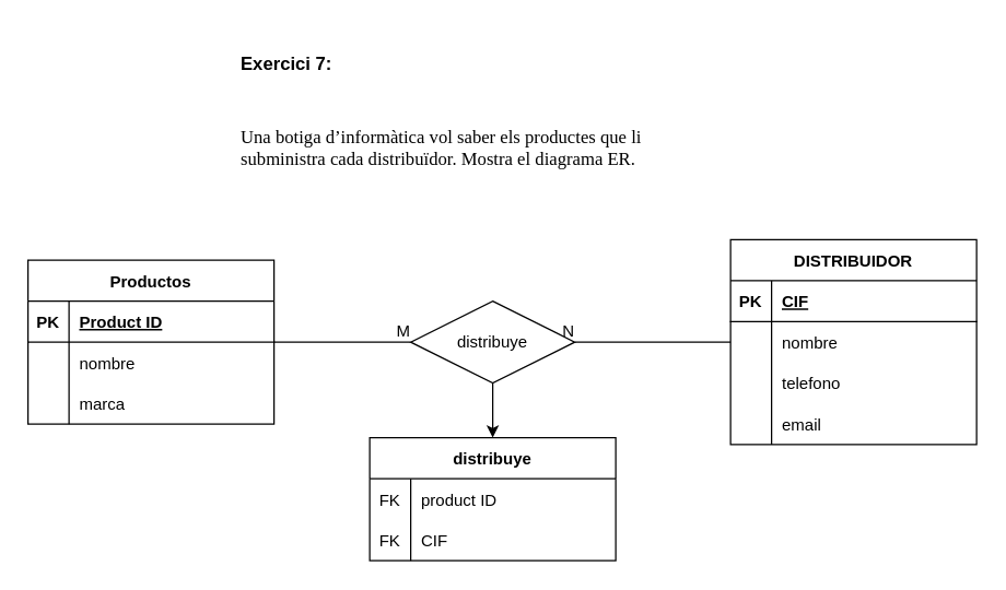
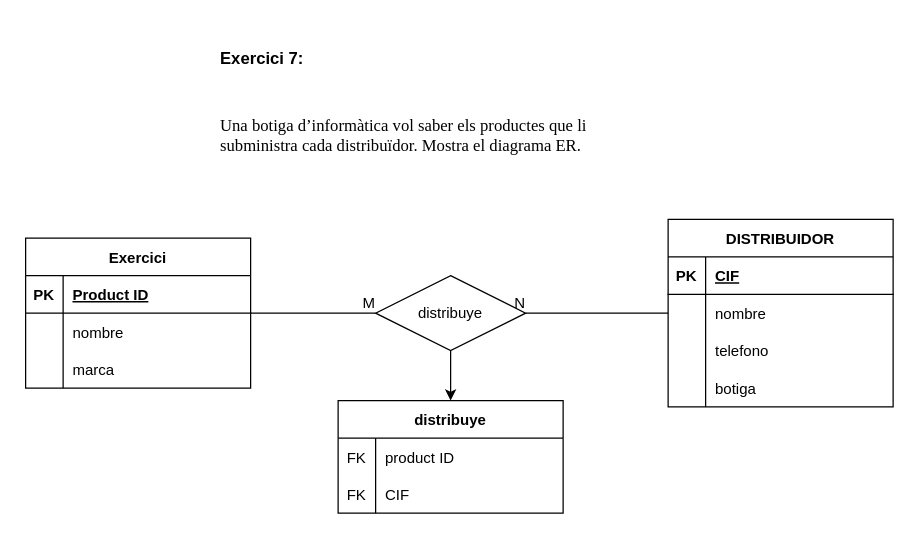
- <mxCell id="3" value="Productos" style="shape=table;startSize=30;container=1;collapsible=1;childLayout=tableLayout;fixedRows=1;rowLines=0;fontStyle=1;align=center;resizeLast=1;" vertex="1" parent="1"><mxGeometry x="20" y="190" width="180" height="120" as="geometry" /></mxCell>
+ <mxCell id="3" value="Exercici" style="shape=table;startSize=30;container=1;collapsible=1;childLayout=tableLayout;fixedRows=1;rowLines=0;fontStyle=1;align=center;resizeLast=1;" vertex="1" parent="1"><mxGeometry x="20" y="190" width="180" height="120" as="geometry" /></mxCell>
- <mxCell id="27" value="email" style="shape=partialRectangle;connectable=0;fillColor=none;top=0;left=0;bottom=0;right=0;align=left;spacingLeft=6;overflow=hidden;" vertex="1" parent="25"><mxGeometry x="30" width="150" height="30" as="geometry"><mxRectangle width="150" height="30" as="alternateBounds" /></mxGeometry></mxCell>
+ <mxCell id="27" value="botiga" style="shape=partialRectangle;connectable=0;fillColor=none;top=0;left=0;bottom=0;right=0;align=left;spacingLeft=6;overflow=hidden;" vertex="1" parent="25"><mxGeometry x="30" width="150" height="30" as="geometry"><mxRectangle width="150" height="30" as="alternateBounds" /></mxGeometry></mxCell>
